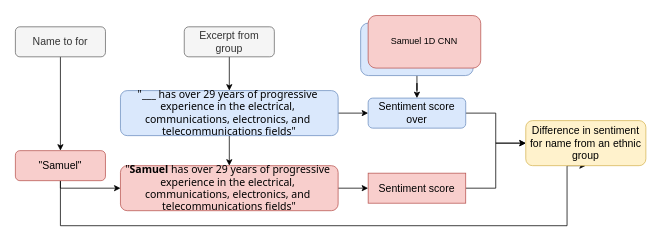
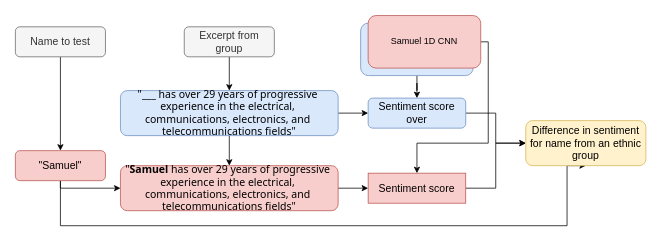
- <mxCell id="10" value="&lt;span style=&quot;font-size: 14px;&quot;&gt;Name to for&lt;/span&gt;" style="rounded=1;whiteSpace=wrap;html=1;fillColor=#f5f5f5;strokeColor=#666666;fontColor=#333333;" vertex="1" parent="1"><mxGeometry x="20" y="35" width="120" height="40" as="geometry" /></mxCell>
+ <mxCell id="10" value="&lt;span style=&quot;font-size: 14px;&quot;&gt;Name to test&lt;/span&gt;" style="rounded=1;whiteSpace=wrap;html=1;fillColor=#f5f5f5;strokeColor=#666666;fontColor=#333333;" vertex="1" parent="1"><mxGeometry x="20" y="35" width="120" height="40" as="geometry" /></mxCell>
+ <mxCell id="21" style="edgeStyle=orthogonalEdgeStyle;rounded=0;orthogonalLoop=1;jettySize=auto;html=1;exitX=1;exitY=0.5;exitDx=0;exitDy=0;entryX=0.5;entryY=0;entryDx=0;entryDy=0;" edge="1" parent="1" source="22" target="19"><mxGeometry relative="1" as="geometry"><Array as="points"><mxPoint x="650" y="55" /><mxPoint x="650" y="190" /><mxPoint x="555" y="190" /></Array></mxGeometry></mxCell>
